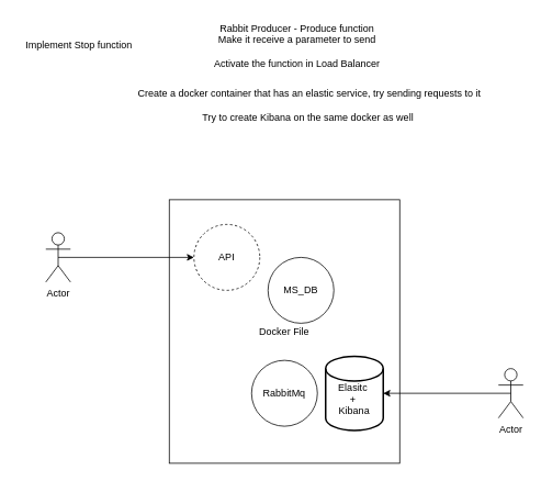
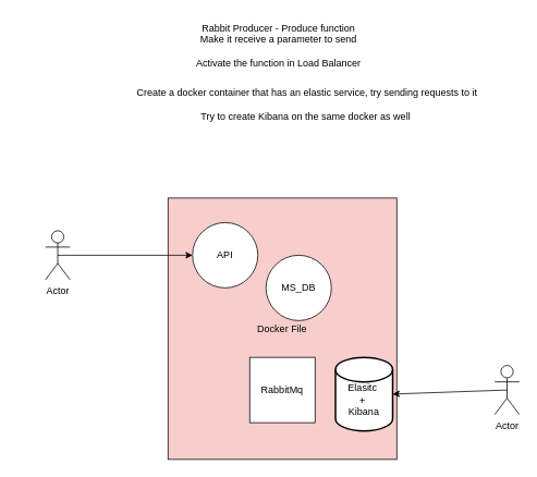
- <mxCell id="2" value="Implement Stop function" style="text;html=1;align=center;verticalAlign=middle;resizable=0;points=[];autosize=1;strokeColor=none;fillColor=none;" parent="1" vertex="1"><mxGeometry x="20" y="40" width="150" height="30" as="geometry" /></mxCell>
- <mxCell id="3" value="Rabbit Producer - Produce function&lt;br&gt;Make it receive a parameter to send&lt;br&gt;&lt;br&gt;Activate the function in Load Balancer" style="text;html=1;align=center;verticalAlign=middle;resizable=0;points=[];autosize=1;strokeColor=none;fillColor=none;" parent="1" vertex="1"><mxGeometry x="250" y="20" width="220" height="70" as="geometry" /></mxCell>
+ <mxCell id="3" value="Rabbit Producer - Produce function&lt;br&gt;Make it receive a parameter to send&lt;br&gt;&lt;br&gt;Activate the function in Load Balancer" style="text;html=1;align=center;verticalAlign=middle;resizable=0;points=[];autosize=1;strokeColor=none;fillColor=none;" parent="1" vertex="1"><mxGeometry x="230" y="20" width="220" height="70" as="geometry" /></mxCell>
- <mxCell id="6" value="API" style="ellipse;whiteSpace=wrap;html=1;aspect=fixed;dashed=1;" parent="1" vertex="1"><mxGeometry x="235" y="272" width="80" height="80" as="geometry" /></mxCell>
+ <mxCell id="6" value="API" style="ellipse;whiteSpace=wrap;html=1;aspect=fixed;" parent="1" vertex="1"><mxGeometry x="235" y="272" width="80" height="80" as="geometry" /></mxCell>
- <mxCell id="5" value="Docker File" style="rounded=0;whiteSpace=wrap;html=1;" parent="1" vertex="1"><mxGeometry x="205" y="242" width="280" height="320" as="geometry" /></mxCell>
+ <mxCell id="5" value="Docker File" style="rounded=0;whiteSpace=wrap;html=1;fillColor=#f8cecc;" parent="1" vertex="1"><mxGeometry x="205" y="242" width="280" height="320" as="geometry" /></mxCell>
- <mxCell id="8" value="RabbitMq" style="ellipse;whiteSpace=wrap;html=1;aspect=fixed;" parent="1" vertex="1"><mxGeometry x="305" y="437" width="80" height="80" as="geometry" /></mxCell>
+ <mxCell id="8" value="RabbitMq" style="whiteSpace=wrap;html=1;aspect=fixed;rounded=0;" parent="1" vertex="1"><mxGeometry x="305" y="437" width="80" height="80" as="geometry" /></mxCell>
- <mxCell id="9" value="&lt;br&gt;Elasitc&amp;nbsp;&lt;br&gt;+&amp;nbsp;&lt;br&gt;Kibana" style="strokeWidth=2;html=1;shape=mxgraph.flowchart.database;whiteSpace=wrap;" parent="1" vertex="1"><mxGeometry x="395" y="432" width="70" height="90" as="geometry" /></mxCell>
+ <mxCell id="9" value="&lt;br&gt;Elasitc&amp;nbsp;&lt;br&gt;+&amp;nbsp;&lt;br&gt;Kibana" style="strokeWidth=2;html=1;shape=mxgraph.flowchart.database;whiteSpace=wrap;" parent="1" vertex="1"><mxGeometry x="410" y="437" width="70" height="90" as="geometry" /></mxCell>
